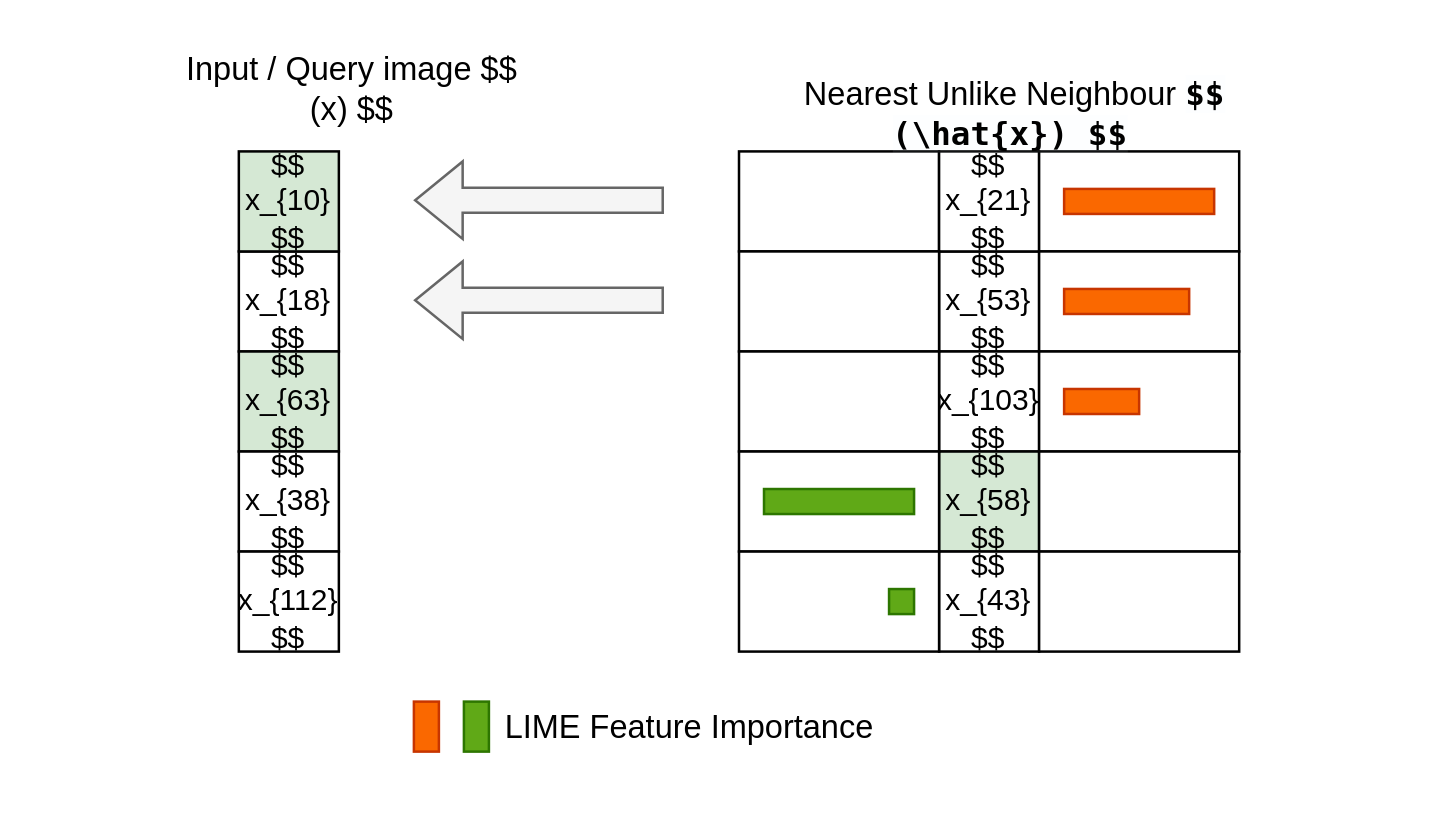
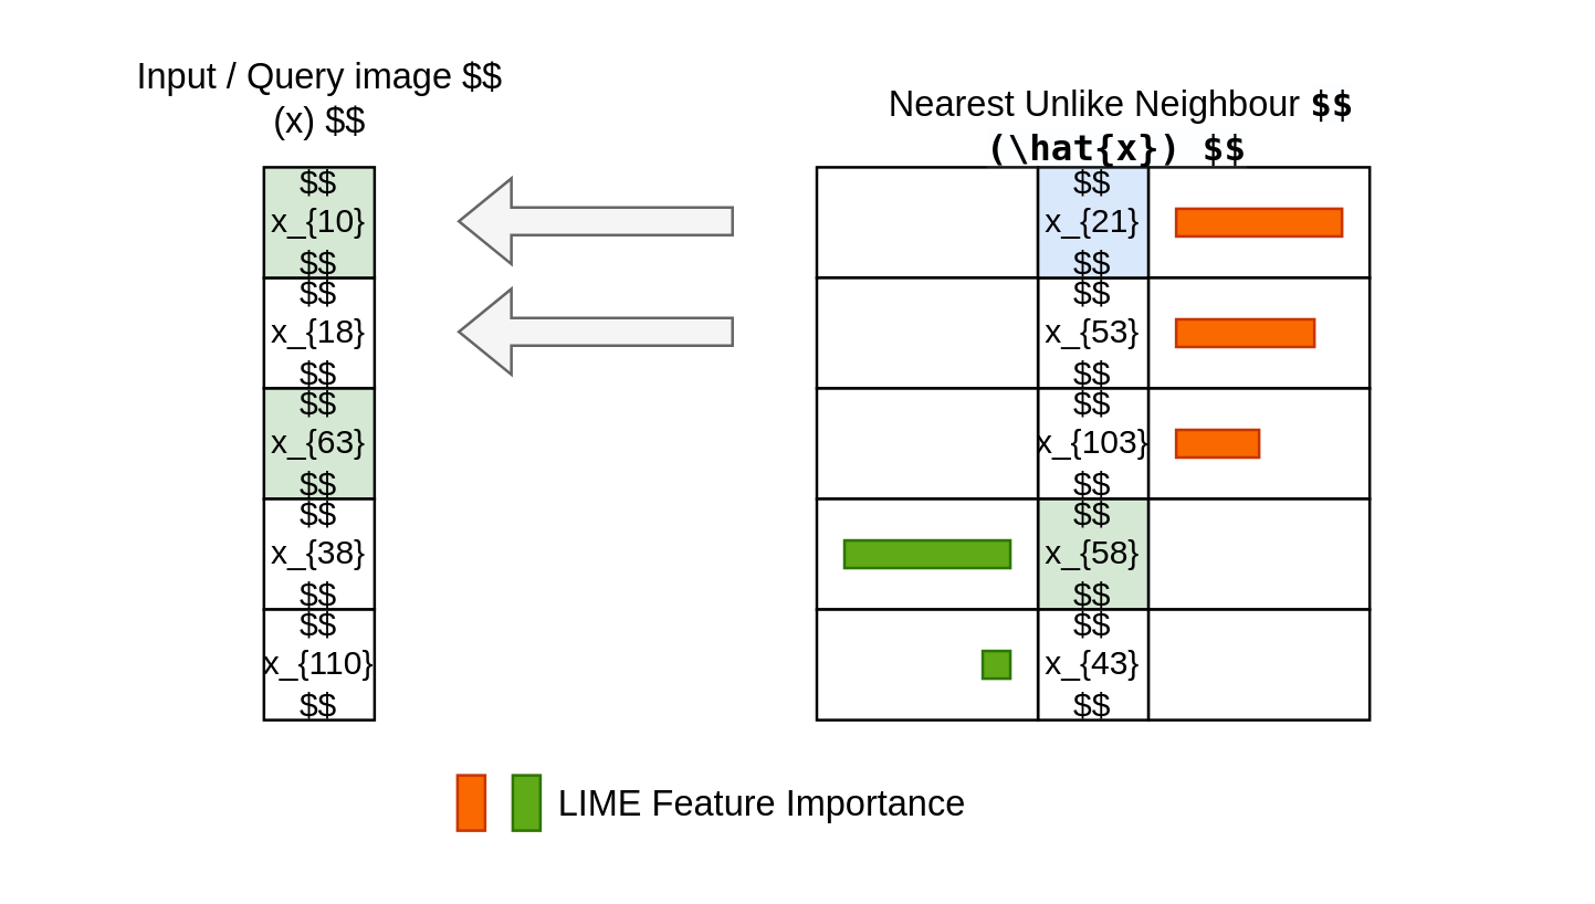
- <mxCell id="29" value="&lt;font style=&quot;font-size: 13px;&quot;&gt;Input / Query image&amp;nbsp;&lt;span style=&quot;text-wrap-mode: wrap;&quot;&gt;$$ (x) $$&lt;/span&gt;&lt;/font&gt;" style="text;html=1;align=center;verticalAlign=middle;resizable=0;points=[];autosize=1;strokeColor=none;fillColor=none;" vertex="1" parent="1"><mxGeometry x="45" y="20" width="190" height="30" as="geometry" /></mxCell>
+ <mxCell id="29" value="&lt;font style=&quot;font-size: 13px;&quot;&gt;Input / Query image&amp;nbsp;&lt;span style=&quot;text-wrap-mode: wrap;&quot;&gt;$$ (x) $$&lt;/span&gt;&lt;/font&gt;" style="text;html=1;align=center;verticalAlign=middle;resizable=0;points=[];autosize=1;strokeColor=none;fillColor=none;" vertex="1" parent="1"><mxGeometry x="20" y="20" width="190" height="30" as="geometry" /></mxCell>
- <mxCell id="9" value="$$ x_{21} $$" style="whiteSpace=wrap;html=1;aspect=fixed;" vertex="1" parent="1"><mxGeometry x="375" y="60" width="40" height="40" as="geometry" /></mxCell>
+ <mxCell id="9" value="$$ x_{21} $$" style="whiteSpace=wrap;html=1;aspect=fixed;fillColor=#dae8fc;" vertex="1" parent="1"><mxGeometry x="375" y="60" width="40" height="40" as="geometry" /></mxCell>
- <mxCell id="6" value="$$ x_{112} $$" style="whiteSpace=wrap;html=1;aspect=fixed;" vertex="1" parent="1"><mxGeometry x="95" y="220" width="40" height="40" as="geometry" /></mxCell>
+ <mxCell id="6" value="$$ x_{110} $$" style="whiteSpace=wrap;html=1;aspect=fixed;" vertex="1" parent="1"><mxGeometry x="95" y="220" width="40" height="40" as="geometry" /></mxCell>
